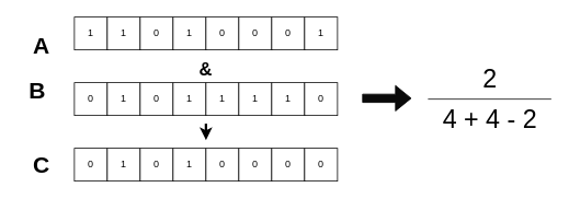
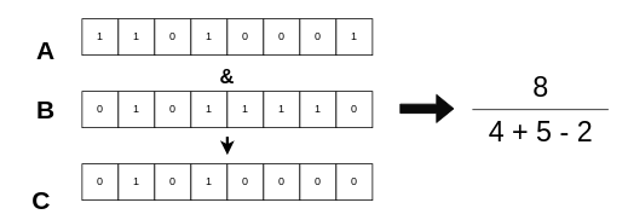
- <mxCell id="31" value="&lt;font style=&quot;font-size: 31px;&quot;&gt;2&lt;/font&gt;" style="text;html=1;align=center;verticalAlign=middle;whiteSpace=wrap;rounded=0;" parent="1" vertex="1"><mxGeometry x="542.5" y="80" width="105" height="30" as="geometry" /></mxCell>
+ <mxCell id="31" value="&lt;font style=&quot;font-size: 31px;&quot;&gt;8&lt;/font&gt;" style="text;html=1;align=center;verticalAlign=middle;whiteSpace=wrap;rounded=0;" parent="1" vertex="1"><mxGeometry x="542.5" y="80" width="105" height="30" as="geometry" /></mxCell>
- <mxCell id="33" value="&lt;b&gt;&lt;font style=&quot;font-size: 28px;&quot;&gt;B&lt;/font&gt;&lt;/b&gt;" style="text;html=1;align=center;verticalAlign=middle;whiteSpace=wrap;rounded=0;" vertex="1" parent="1"><mxGeometry x="15" y="95" width="60" height="30" as="geometry" /></mxCell>
+ <mxCell id="33" value="&lt;b&gt;&lt;font style=&quot;font-size: 28px;&quot;&gt;B&lt;/font&gt;&lt;/b&gt;" style="text;html=1;align=center;verticalAlign=middle;whiteSpace=wrap;rounded=0;" vertex="1" parent="1"><mxGeometry x="20" y="105" width="60" height="30" as="geometry" /></mxCell>
- <mxCell id="29" value="&lt;font style=&quot;font-size: 31px;&quot;&gt;4 + 4 - 2&lt;/font&gt;" style="text;html=1;align=center;verticalAlign=middle;resizable=0;points=[];autosize=1;strokeColor=none;fillColor=none;" parent="1" vertex="1"><mxGeometry x="525" y="120" width="140" height="50" as="geometry" /></mxCell>
+ <mxCell id="29" value="&lt;font style=&quot;font-size: 31px;&quot;&gt;4 + 5 - 2&lt;/font&gt;" style="text;html=1;align=center;verticalAlign=middle;resizable=0;points=[];autosize=1;strokeColor=none;fillColor=none;" parent="1" vertex="1"><mxGeometry x="525" y="120" width="140" height="50" as="geometry" /></mxCell>
- <mxCell id="34" value="&lt;b&gt;&lt;font style=&quot;font-size: 28px;&quot;&gt;C&lt;/font&gt;&lt;/b&gt;" style="text;html=1;align=center;verticalAlign=middle;whiteSpace=wrap;rounded=0;" vertex="1" parent="1"><mxGeometry x="20" y="185" width="60" height="30" as="geometry" /></mxCell>
+ <mxCell id="34" value="&lt;b&gt;&lt;font style=&quot;font-size: 28px;&quot;&gt;C&lt;/font&gt;&lt;/b&gt;" style="text;html=1;align=center;verticalAlign=middle;whiteSpace=wrap;rounded=0;" vertex="1" parent="1"><mxGeometry x="15" y="205" width="60" height="30" as="geometry" /></mxCell>
